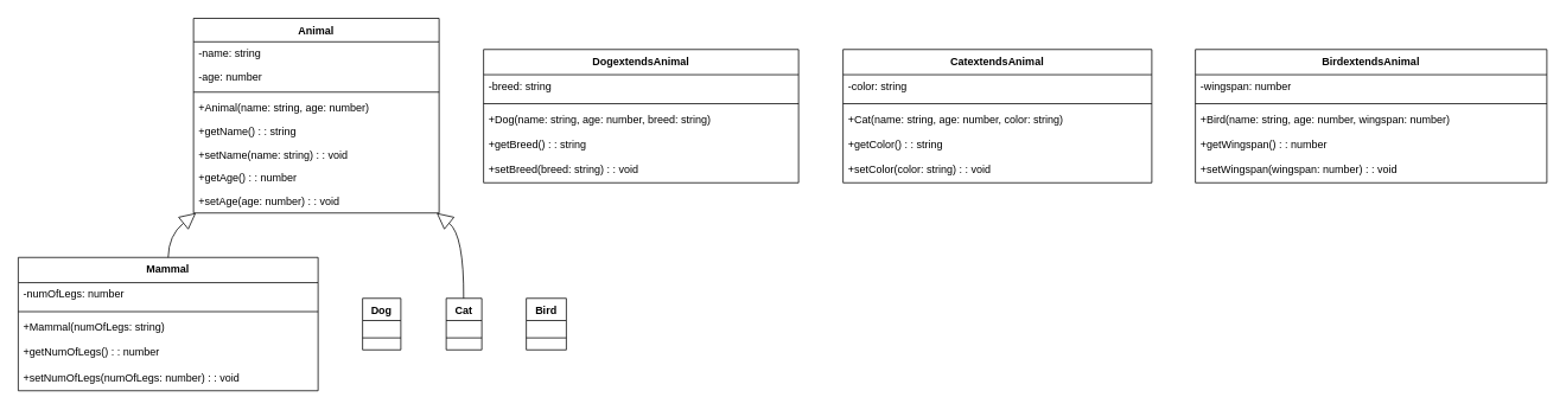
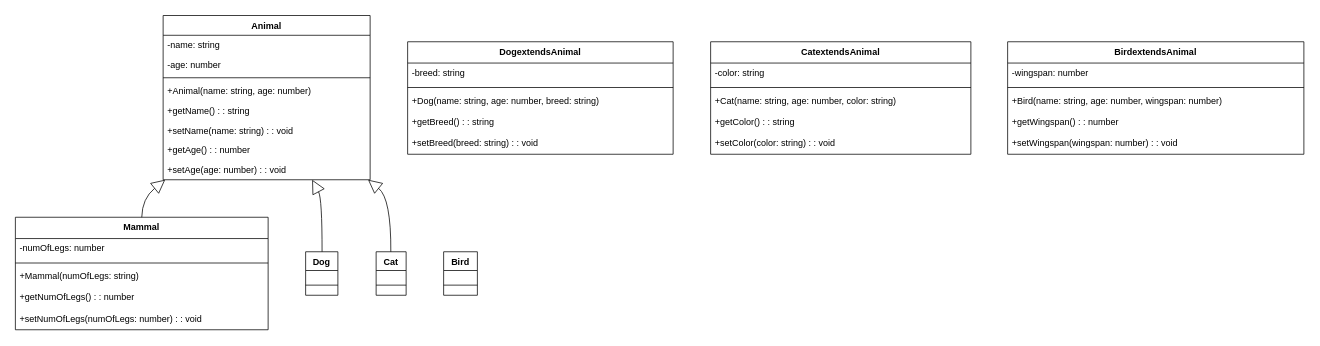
+ <mxCell id="42" value="" style="curved=1;startArrow=block;startSize=16;startFill=0;endArrow=none;exitX=0.72;exitY=1;entryX=0.51;entryY=0;" edge="1" parent="1" source="2" target="35"><mxGeometry relative="1" as="geometry"><Array as="points"><mxPoint x="429" y="264" /></Array></mxGeometry></mxCell>
